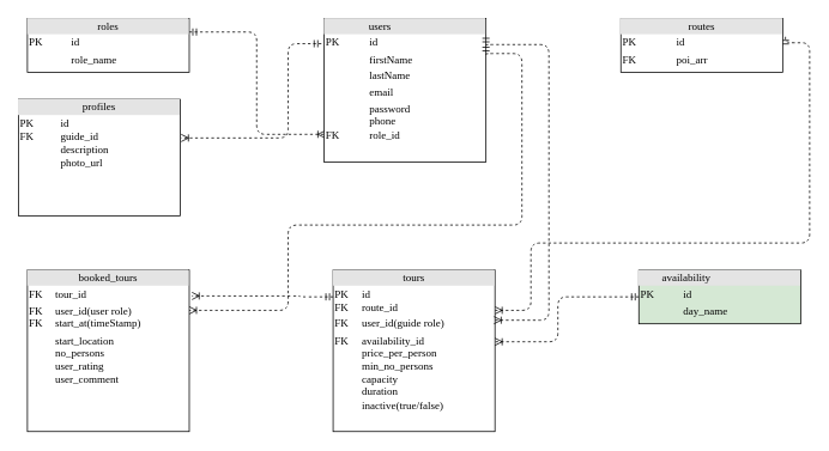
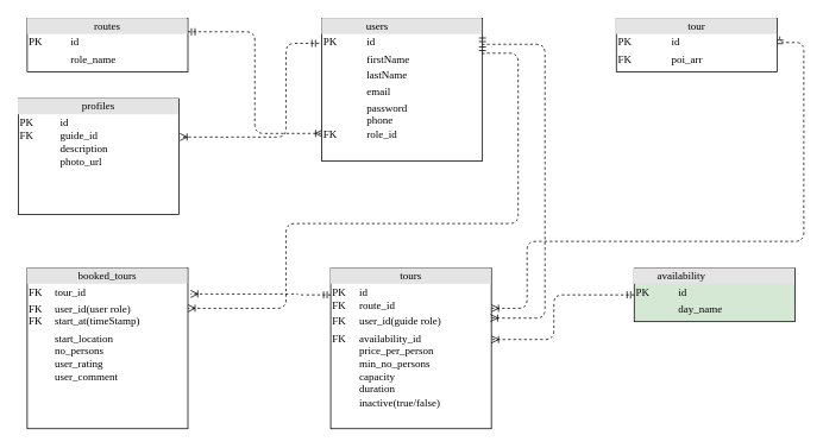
- <mxCell id="2" value="&lt;div style=&quot;text-align: center ; box-sizing: border-box ; width: 100% ; background: rgb(228 , 228 , 228) ; padding: 2px&quot;&gt;roles&lt;/div&gt;&lt;table style=&quot;width: 100% ; font-size: 1em&quot; cellpadding=&quot;2&quot; cellspacing=&quot;0&quot;&gt;&lt;tbody&gt;&lt;tr&gt;&lt;td&gt;PK&lt;/td&gt;&lt;td&gt;id&lt;/td&gt;&lt;/tr&gt;&lt;tr&gt;&lt;td&gt;&lt;br&gt;&lt;/td&gt;&lt;td&gt;role_name&lt;/td&gt;&lt;/tr&gt;&lt;tr&gt;&lt;td&gt;&lt;/td&gt;&lt;td&gt;&lt;br&gt;&lt;br&gt;&lt;/td&gt;&lt;/tr&gt;&lt;/tbody&gt;&lt;/table&gt;" style="verticalAlign=top;align=left;overflow=fill;html=1;rounded=0;shadow=0;comic=0;labelBackgroundColor=none;strokeWidth=1;fontFamily=Verdana;fontSize=12" parent="1" vertex="1"><mxGeometry x="30" y="20" width="180" height="60" as="geometry" /></mxCell>
+ <mxCell id="2" value="&lt;div style=&quot;text-align: center ; box-sizing: border-box ; width: 100% ; background: rgb(228 , 228 , 228) ; padding: 2px&quot;&gt;routes&lt;/div&gt;&lt;table style=&quot;width: 100% ; font-size: 1em&quot; cellpadding=&quot;2&quot; cellspacing=&quot;0&quot;&gt;&lt;tbody&gt;&lt;tr&gt;&lt;td&gt;PK&lt;/td&gt;&lt;td&gt;id&lt;/td&gt;&lt;/tr&gt;&lt;tr&gt;&lt;td&gt;&lt;br&gt;&lt;/td&gt;&lt;td&gt;role_name&lt;/td&gt;&lt;/tr&gt;&lt;tr&gt;&lt;td&gt;&lt;/td&gt;&lt;td&gt;&lt;br&gt;&lt;br&gt;&lt;/td&gt;&lt;/tr&gt;&lt;/tbody&gt;&lt;/table&gt;" style="verticalAlign=top;align=left;overflow=fill;html=1;rounded=0;shadow=0;comic=0;labelBackgroundColor=none;strokeWidth=1;fontFamily=Verdana;fontSize=12" parent="1" vertex="1"><mxGeometry x="30" y="20" width="180" height="60" as="geometry" /></mxCell>
- <mxCell id="9" value="&lt;div style=&quot;text-align: center; box-sizing: border-box; width: 100%; background: rgb(228, 228, 228); padding: 2px;&quot;&gt;&lt;span style=&quot;&quot;&gt;&#09;&lt;/span&gt;&lt;span style=&quot;&quot;&gt;&#09;&lt;/span&gt;routes&lt;/div&gt;&lt;table style=&quot;font-size: 1em; width: 180px;&quot; cellpadding=&quot;2&quot; cellspacing=&quot;0&quot;&gt;&lt;tbody&gt;&lt;tr&gt;&lt;td&gt;PK&lt;/td&gt;&lt;td&gt;id&lt;/td&gt;&lt;/tr&gt;&lt;tr&gt;&lt;td&gt;FK&lt;br&gt;&lt;/td&gt;&lt;td&gt;poi_arr&lt;br&gt;&lt;/td&gt;&lt;/tr&gt;&lt;/tbody&gt;&lt;/table&gt;&lt;table style=&quot;width: 100% ; font-size: 1em&quot; cellpadding=&quot;2&quot; cellspacing=&quot;0&quot;&gt;&lt;tbody&gt;&lt;/tbody&gt;&lt;/table&gt;" style="verticalAlign=top;align=left;overflow=fill;html=1;rounded=0;shadow=0;comic=0;labelBackgroundColor=none;strokeWidth=1;fontFamily=Verdana;fontSize=12" parent="1" vertex="1"><mxGeometry x="690" y="20" width="180" height="60" as="geometry" /></mxCell>
+ <mxCell id="9" value="&lt;div style=&quot;text-align: center; box-sizing: border-box; width: 100%; background: rgb(228, 228, 228); padding: 2px;&quot;&gt;&lt;span style=&quot;&quot;&gt;&#09;&lt;/span&gt;&lt;span style=&quot;&quot;&gt;&#09;&lt;/span&gt;tour&lt;/div&gt;&lt;table style=&quot;font-size: 1em; width: 180px;&quot; cellpadding=&quot;2&quot; cellspacing=&quot;0&quot;&gt;&lt;tbody&gt;&lt;tr&gt;&lt;td&gt;PK&lt;/td&gt;&lt;td&gt;id&lt;/td&gt;&lt;/tr&gt;&lt;tr&gt;&lt;td&gt;FK&lt;br&gt;&lt;/td&gt;&lt;td&gt;poi_arr&lt;br&gt;&lt;/td&gt;&lt;/tr&gt;&lt;/tbody&gt;&lt;/table&gt;&lt;table style=&quot;width: 100% ; font-size: 1em&quot; cellpadding=&quot;2&quot; cellspacing=&quot;0&quot;&gt;&lt;tbody&gt;&lt;/tbody&gt;&lt;/table&gt;" style="verticalAlign=top;align=left;overflow=fill;html=1;rounded=0;shadow=0;comic=0;labelBackgroundColor=none;strokeWidth=1;fontFamily=Verdana;fontSize=12" parent="1" vertex="1"><mxGeometry x="690" y="20" width="180" height="60" as="geometry" /></mxCell>
